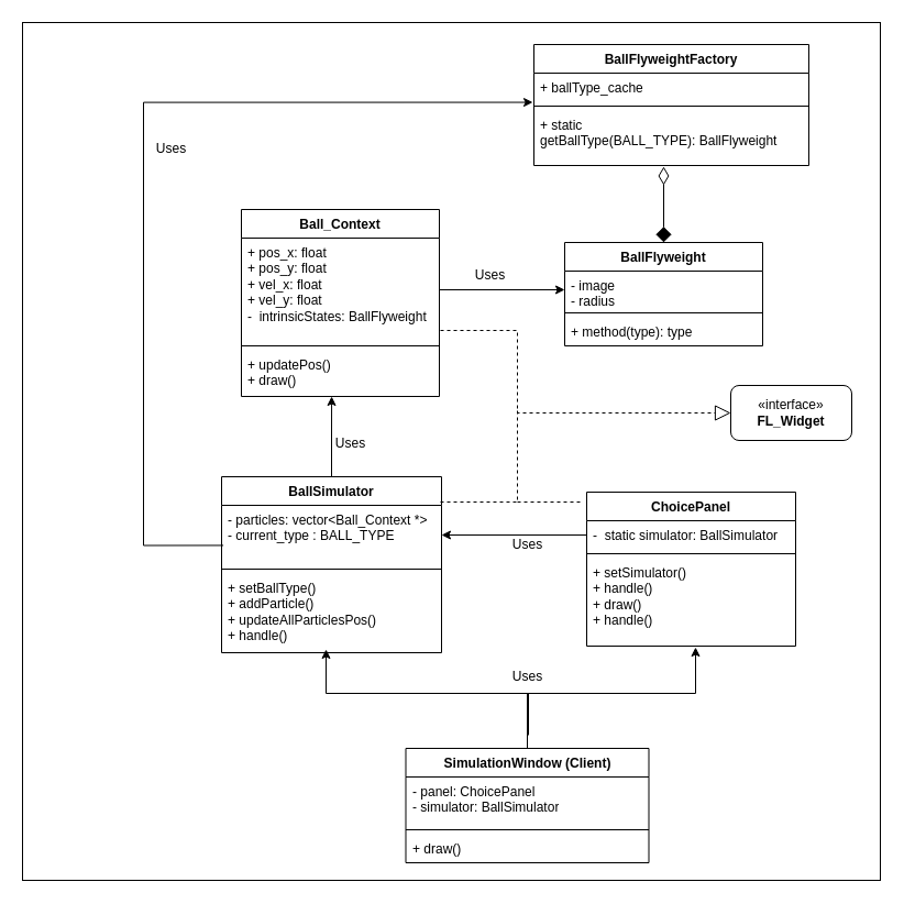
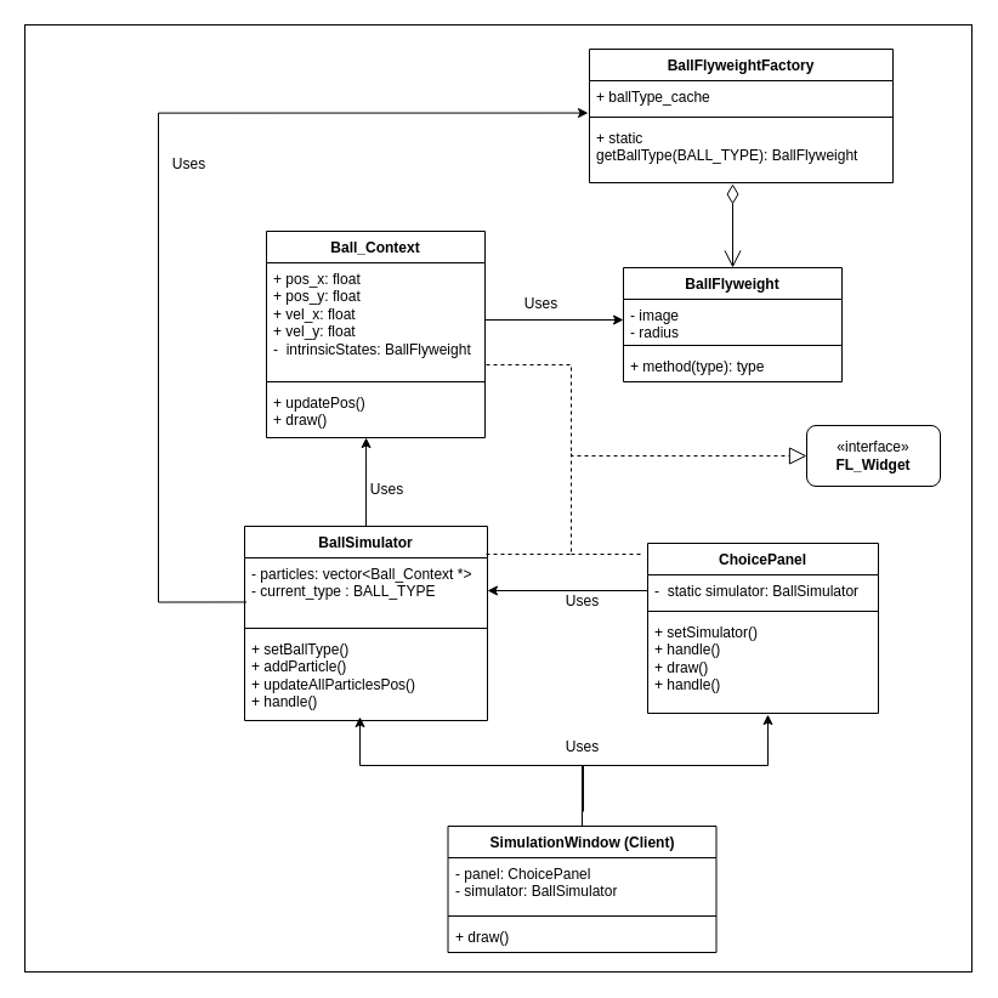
- <mxCell id="11" value="" style="endArrow=diamond;html=1;endSize=12;startArrow=diamondThin;startSize=14;startFill=0;edgeStyle=orthogonalEdgeStyle;align=left;verticalAlign=bottom;rounded=0;entryX=0.5;entryY=0;entryDx=0;entryDy=0;exitX=0.472;exitY=1.02;exitDx=0;exitDy=0;exitPerimeter=0;" edge="1" parent="1" source="10" target="3"><mxGeometry x="-1" y="3" relative="1" as="geometry"><mxPoint x="608" y="160" as="sourcePoint" /><mxPoint x="608" y="210" as="targetPoint" /></mxGeometry></mxCell>
+ <mxCell id="11" value="" style="endArrow=open;html=1;endSize=12;startArrow=diamondThin;startSize=14;startFill=0;edgeStyle=orthogonalEdgeStyle;align=left;verticalAlign=bottom;rounded=0;entryX=0.5;entryY=0;entryDx=0;entryDy=0;exitX=0.472;exitY=1.02;exitDx=0;exitDy=0;exitPerimeter=0;" edge="1" parent="1" source="10" target="3"><mxGeometry x="-1" y="3" relative="1" as="geometry"><mxPoint x="608" y="160" as="sourcePoint" /><mxPoint x="608" y="210" as="targetPoint" /></mxGeometry></mxCell>
